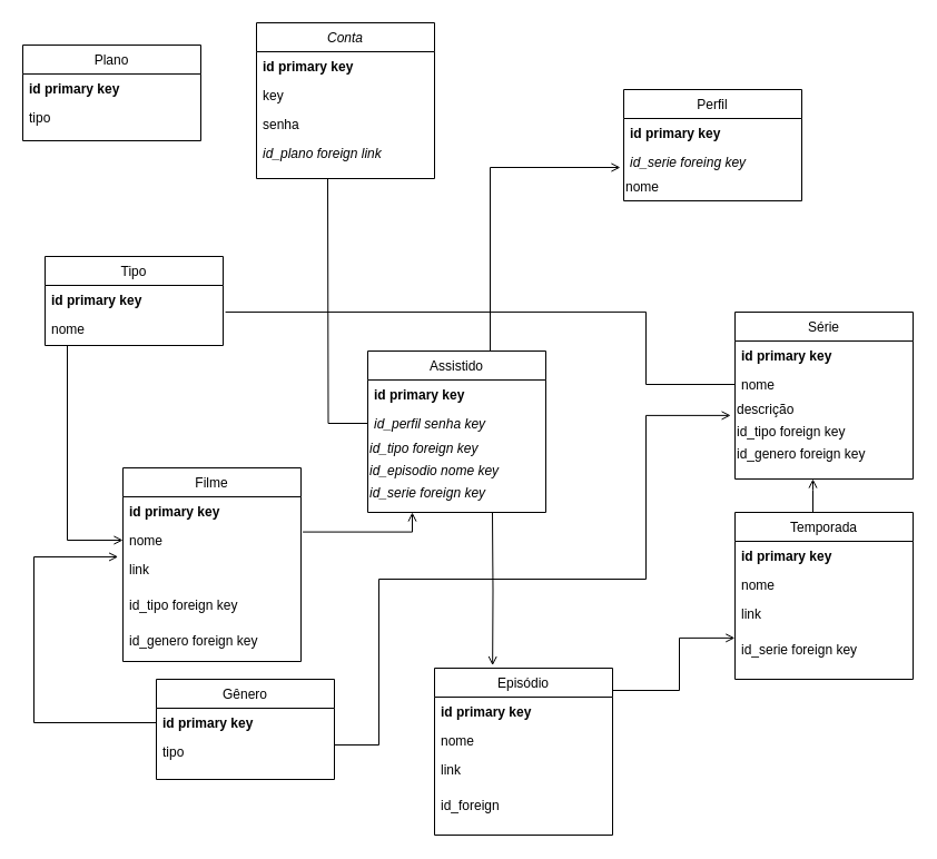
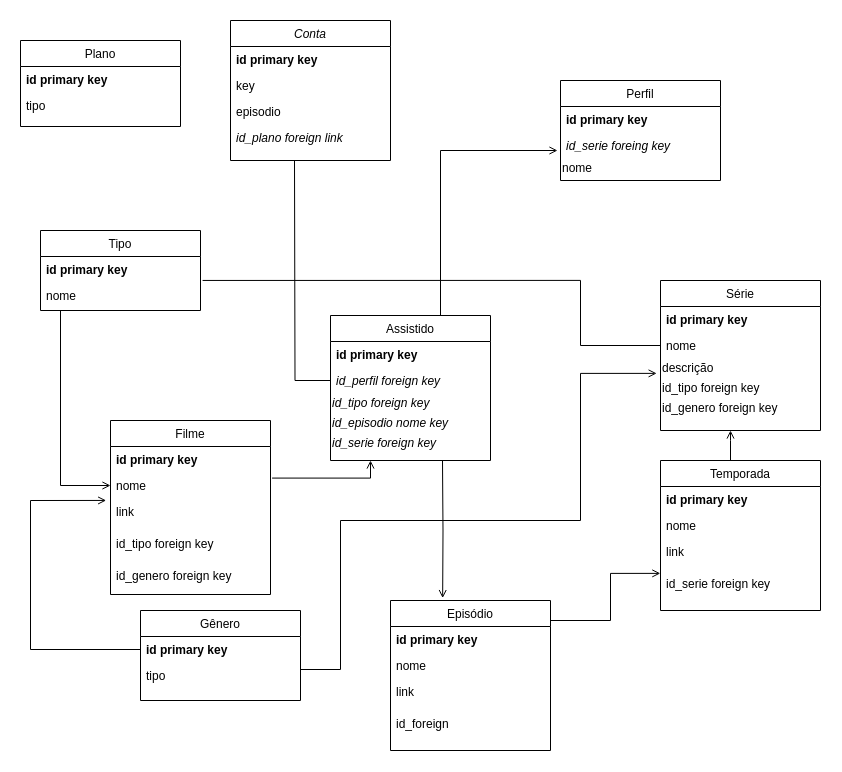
- <mxCell id="5" value="senha" style="text;align=left;verticalAlign=top;spacingLeft=4;spacingRight=4;overflow=hidden;rotatable=0;points=[[0,0.5],[1,0.5]];portConstraint=eastwest;rounded=0;shadow=0;html=0;" parent="2" vertex="1"><mxGeometry y="78" width="160" height="26" as="geometry" /></mxCell>
+ <mxCell id="5" value="episodio" style="text;align=left;verticalAlign=top;spacingLeft=4;spacingRight=4;overflow=hidden;rotatable=0;points=[[0,0.5],[1,0.5]];portConstraint=eastwest;rounded=0;shadow=0;html=0;" parent="2" vertex="1"><mxGeometry y="78" width="160" height="26" as="geometry" /></mxCell>
- <mxCell id="32" value="id_perfil senha key" style="text;align=left;verticalAlign=top;spacingLeft=4;spacingRight=4;overflow=hidden;rotatable=0;points=[[0,0.5],[1,0.5]];portConstraint=eastwest;fontStyle=2" vertex="1" parent="30"><mxGeometry y="52" width="160" height="26" as="geometry" /></mxCell>
+ <mxCell id="32" value="id_perfil foreign key" style="text;align=left;verticalAlign=top;spacingLeft=4;spacingRight=4;overflow=hidden;rotatable=0;points=[[0,0.5],[1,0.5]];portConstraint=eastwest;fontStyle=2" vertex="1" parent="30"><mxGeometry y="52" width="160" height="26" as="geometry" /></mxCell>
